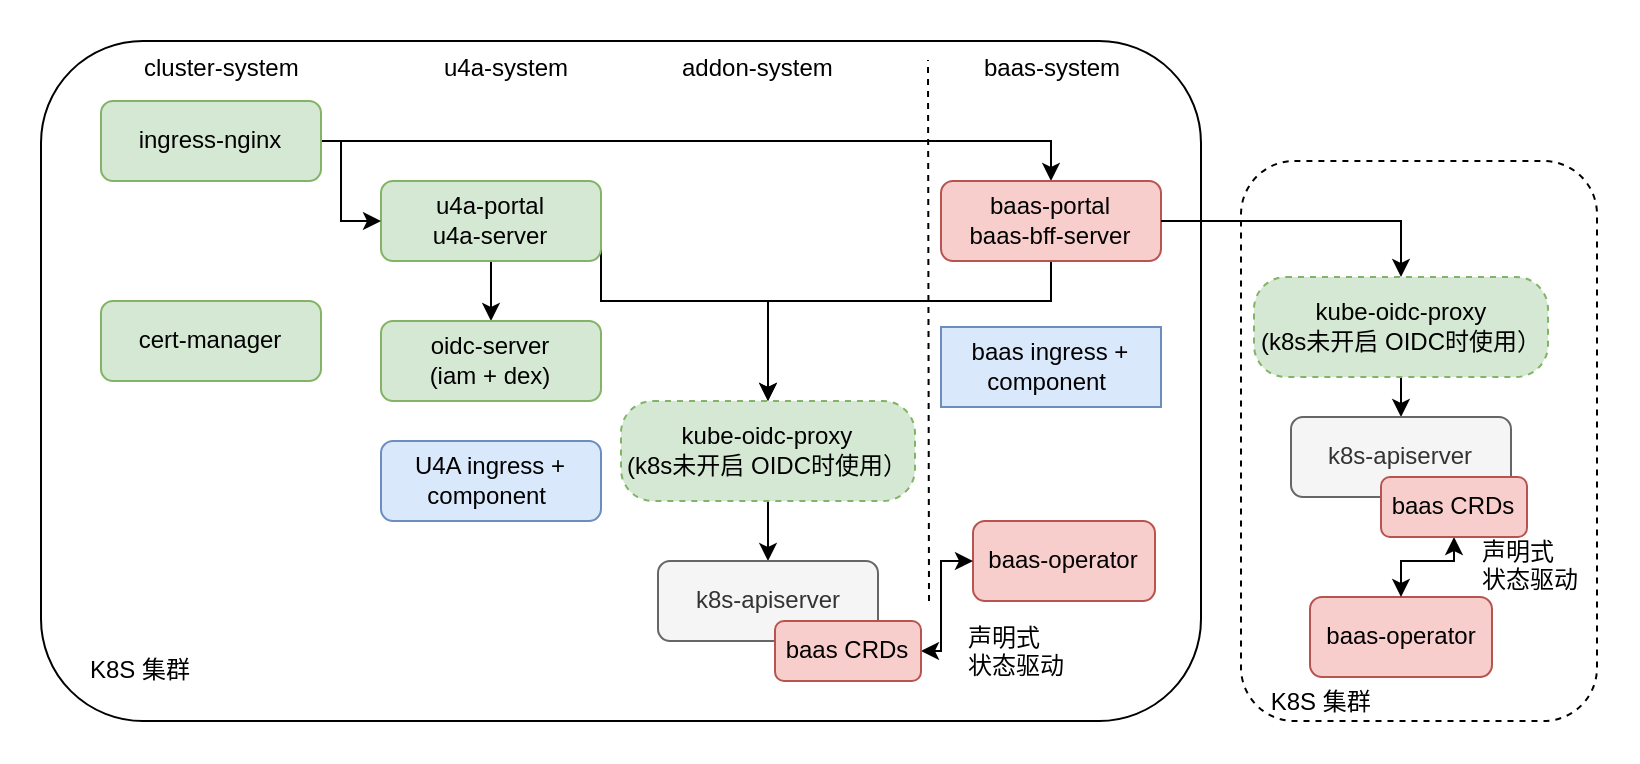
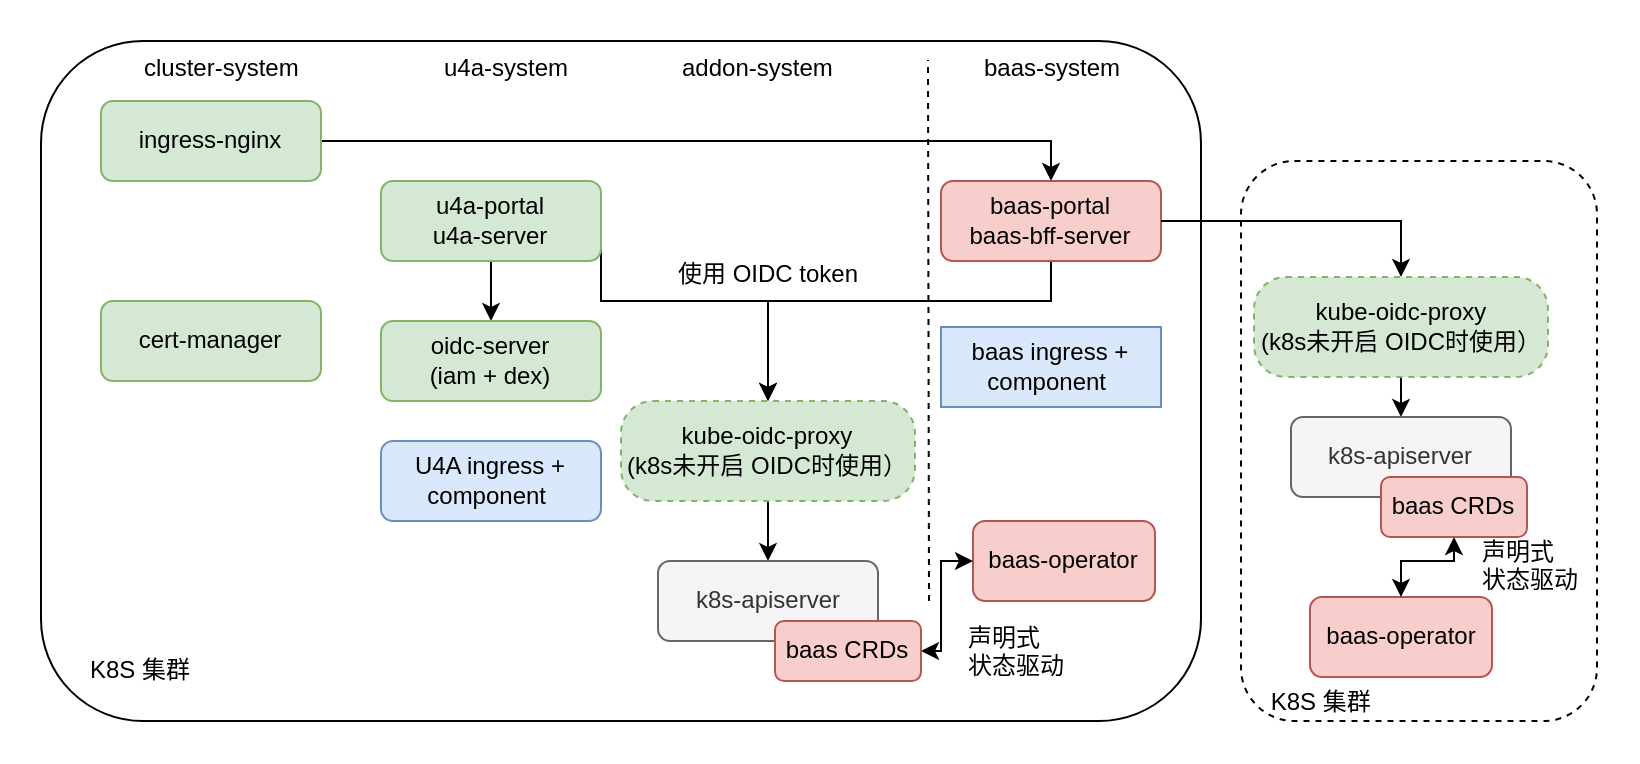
- <mxCell id="15" style="edgeStyle=orthogonalEdgeStyle;rounded=0;orthogonalLoop=1;jettySize=auto;html=1;exitX=1;exitY=0.5;exitDx=0;exitDy=0;" parent="1" source="17" target="5" edge="1"><mxGeometry relative="1" as="geometry"><Array as="points"><mxPoint x="170" y="70" /><mxPoint x="170" y="110" /></Array></mxGeometry></mxCell>
+ <mxCell id="26" value="使用 OIDC token" style="text;html=1;" parent="1" vertex="1"><mxGeometry x="337" y="123" width="100" height="30" as="geometry" /></mxCell>
